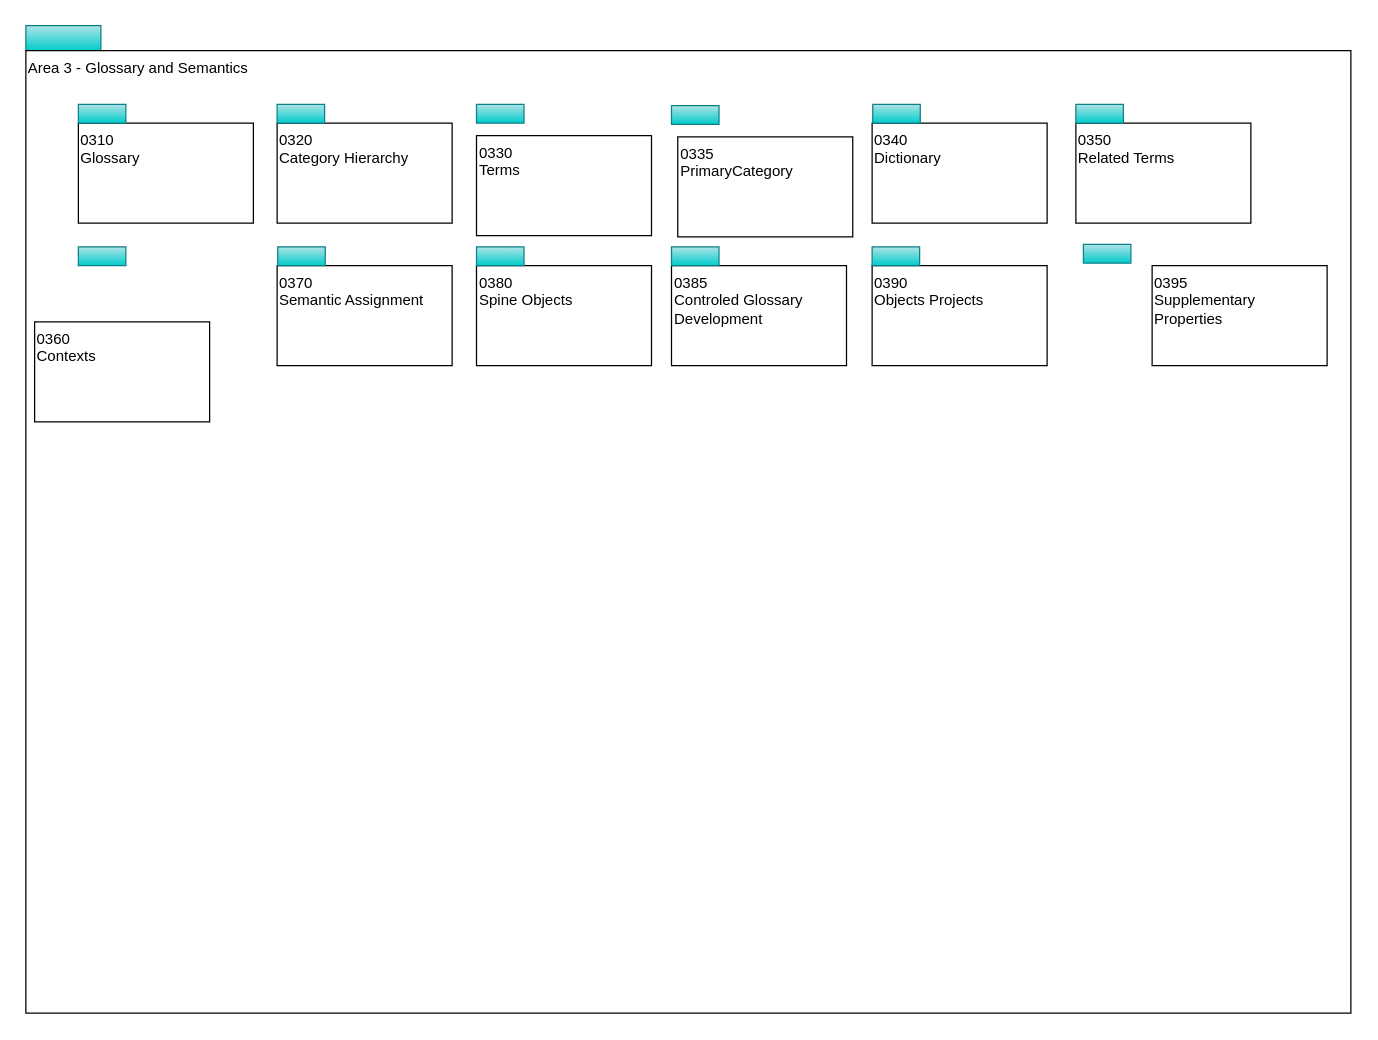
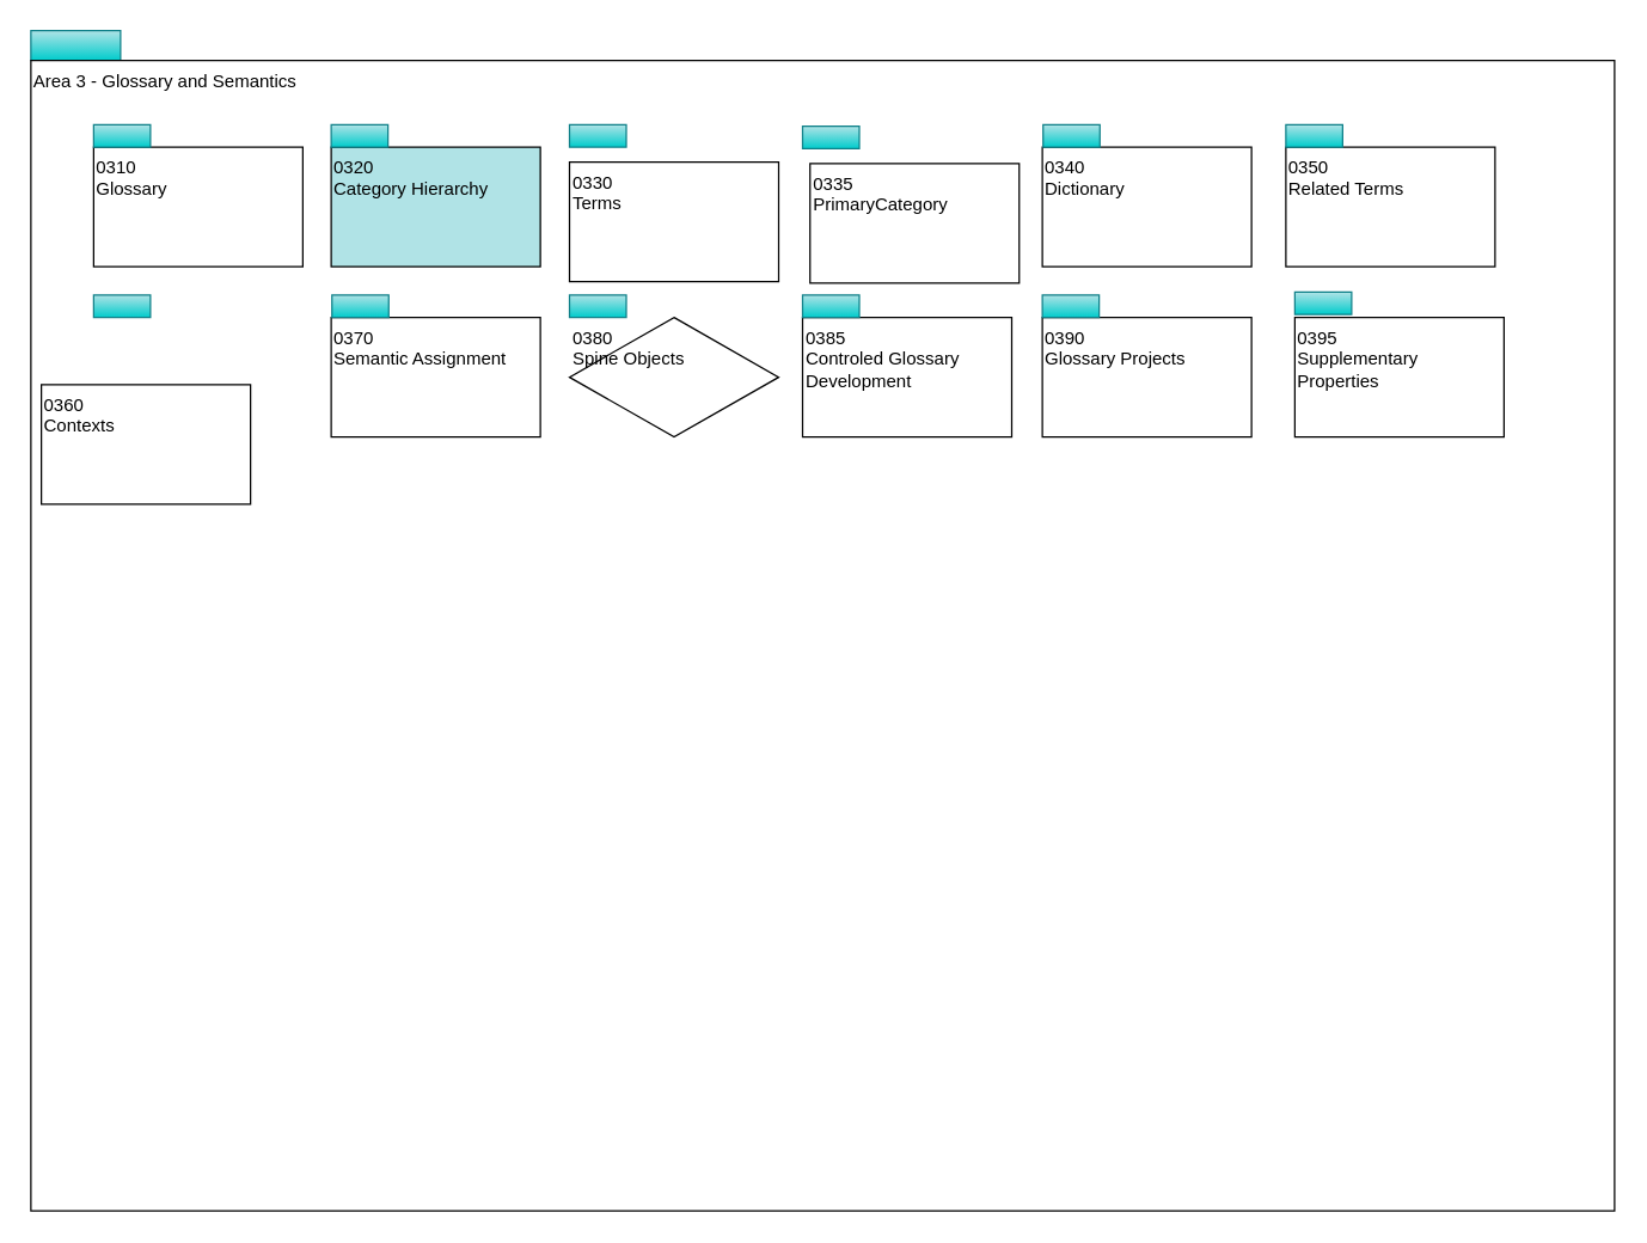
- <mxCell id="5" value="0320&lt;br&gt;Category Hierarchy" style="rounded=0;whiteSpace=wrap;html=1;align=left;verticalAlign=top;" parent="1" vertex="1"><mxGeometry x="221" y="98" width="140" height="80" as="geometry" /></mxCell>
+ <mxCell id="5" value="0320&lt;br&gt;Category Hierarchy" style="rounded=0;whiteSpace=wrap;html=1;align=left;verticalAlign=top;fillColor=#b0e3e6;" parent="1" vertex="1"><mxGeometry x="221" y="98" width="140" height="80" as="geometry" /></mxCell>
- <mxCell id="24" value="0390&lt;br&gt;Objects Projects" style="rounded=0;whiteSpace=wrap;html=1;align=left;verticalAlign=top;" parent="1" vertex="1"><mxGeometry x="697" y="212" width="140" height="80" as="geometry" /></mxCell>
+ <mxCell id="24" value="0390&lt;br&gt;Glossary Projects" style="rounded=0;whiteSpace=wrap;html=1;align=left;verticalAlign=top;" parent="1" vertex="1"><mxGeometry x="697" y="212" width="140" height="80" as="geometry" /></mxCell>
- <mxCell id="11" value="0380&lt;br&gt;Spine Objects" style="rounded=0;whiteSpace=wrap;html=1;align=left;verticalAlign=top;" parent="1" vertex="1"><mxGeometry x="380.5" y="212" width="140" height="80" as="geometry" /></mxCell>
+ <mxCell id="11" value="0380&lt;br&gt;Spine Objects" style="rhombus;whiteSpace=wrap;html=1;align=left;verticalAlign=top;" parent="1" vertex="1"><mxGeometry x="380.5" y="212" width="140" height="80" as="geometry" /></mxCell>
- <mxCell id="26" value="0395&lt;br&gt;Supplementary Properties" style="rounded=0;whiteSpace=wrap;html=1;align=left;verticalAlign=top;" parent="1" vertex="1"><mxGeometry x="921" y="212" width="140" height="80" as="geometry" /></mxCell>
+ <mxCell id="26" value="0395&lt;br&gt;Supplementary Properties" style="rounded=0;whiteSpace=wrap;html=1;align=left;verticalAlign=top;" parent="1" vertex="1"><mxGeometry x="866" y="212" width="140" height="80" as="geometry" /></mxCell>
